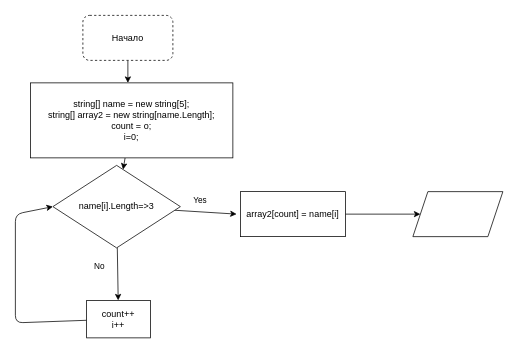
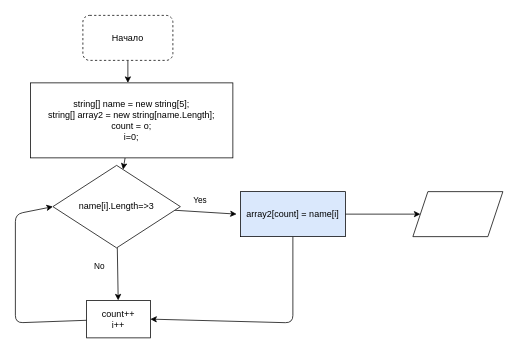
- <mxCell id="15" value="array2[count] = name[i]" style="rounded=0;whiteSpace=wrap;html=1;" vertex="1" parent="1"><mxGeometry x="320" y="255" width="140" height="60" as="geometry" /></mxCell>
+ <mxCell id="15" value="array2[count] = name[i]" style="rounded=0;whiteSpace=wrap;html=1;fillColor=#dae8fc;" vertex="1" parent="1"><mxGeometry x="320" y="255" width="140" height="60" as="geometry" /></mxCell>
+ <mxCell id="13" style="edgeStyle=none;html=1;entryX=1;entryY=0.5;entryDx=0;entryDy=0;" edge="1" parent="1" source="15" target="12"><mxGeometry relative="1" as="geometry"><Array as="points"><mxPoint x="390" y="430" /></Array></mxGeometry></mxCell>
